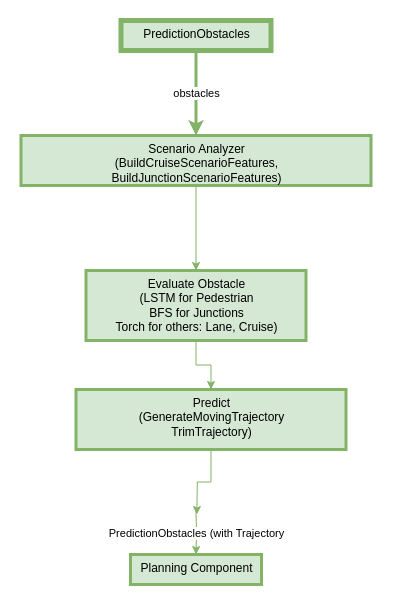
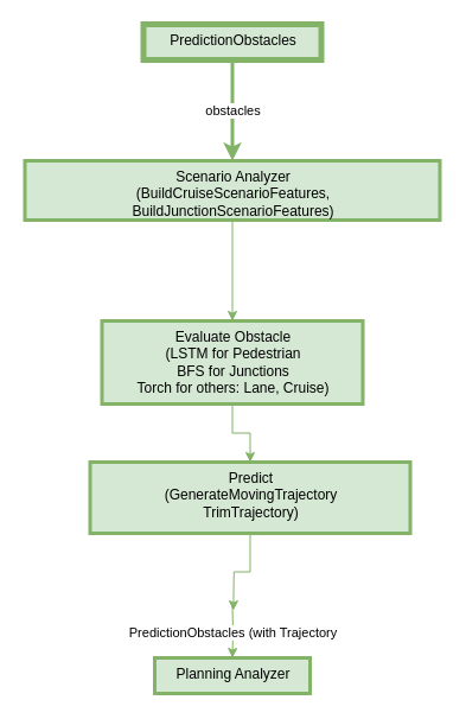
- <mxCell id="11" value="Planning Component" style="text;html=1;strokeWidth=3;strokeColor=#82b366;fillColor=#d5e8d4;align=center;" parent="1" vertex="1"><mxGeometry x="130" y="554" width="131" height="30" as="geometry" /></mxCell>
+ <mxCell id="11" value="Planning Analyzer" style="text;html=1;strokeWidth=3;strokeColor=#82b366;fillColor=#d5e8d4;align=center;" parent="1" vertex="1"><mxGeometry x="130" y="554" width="131" height="30" as="geometry" /></mxCell>
